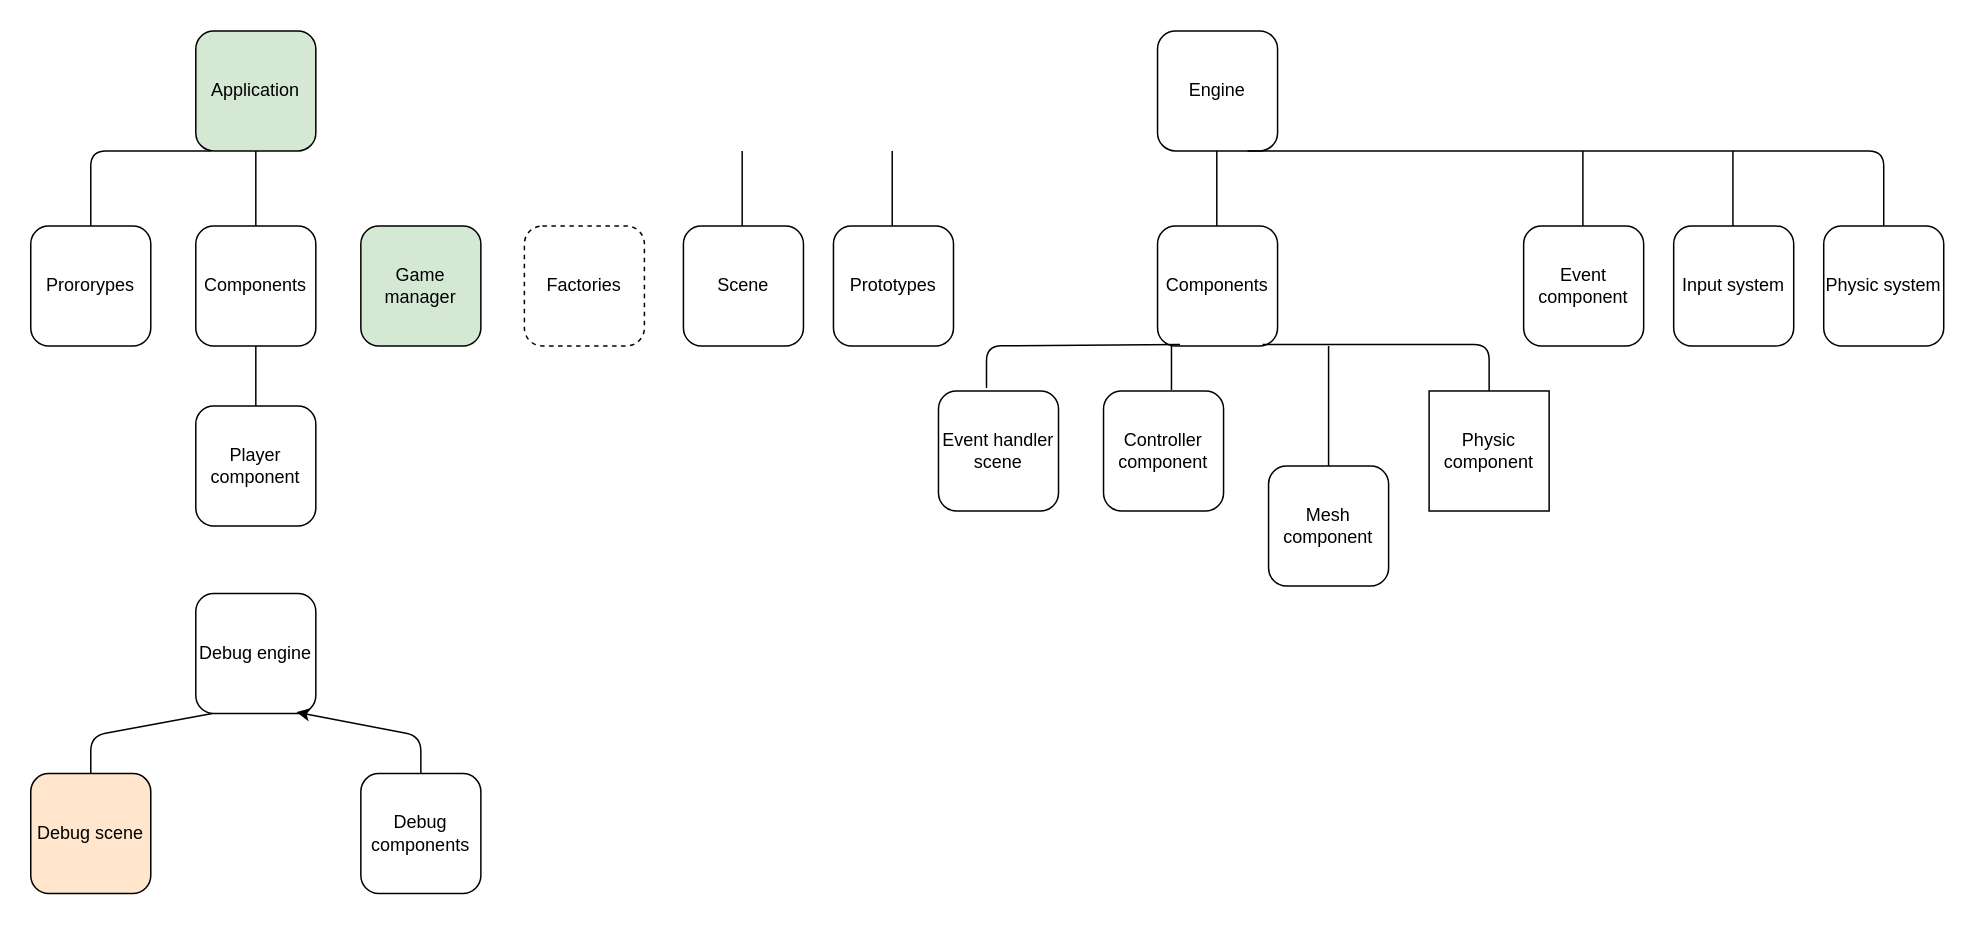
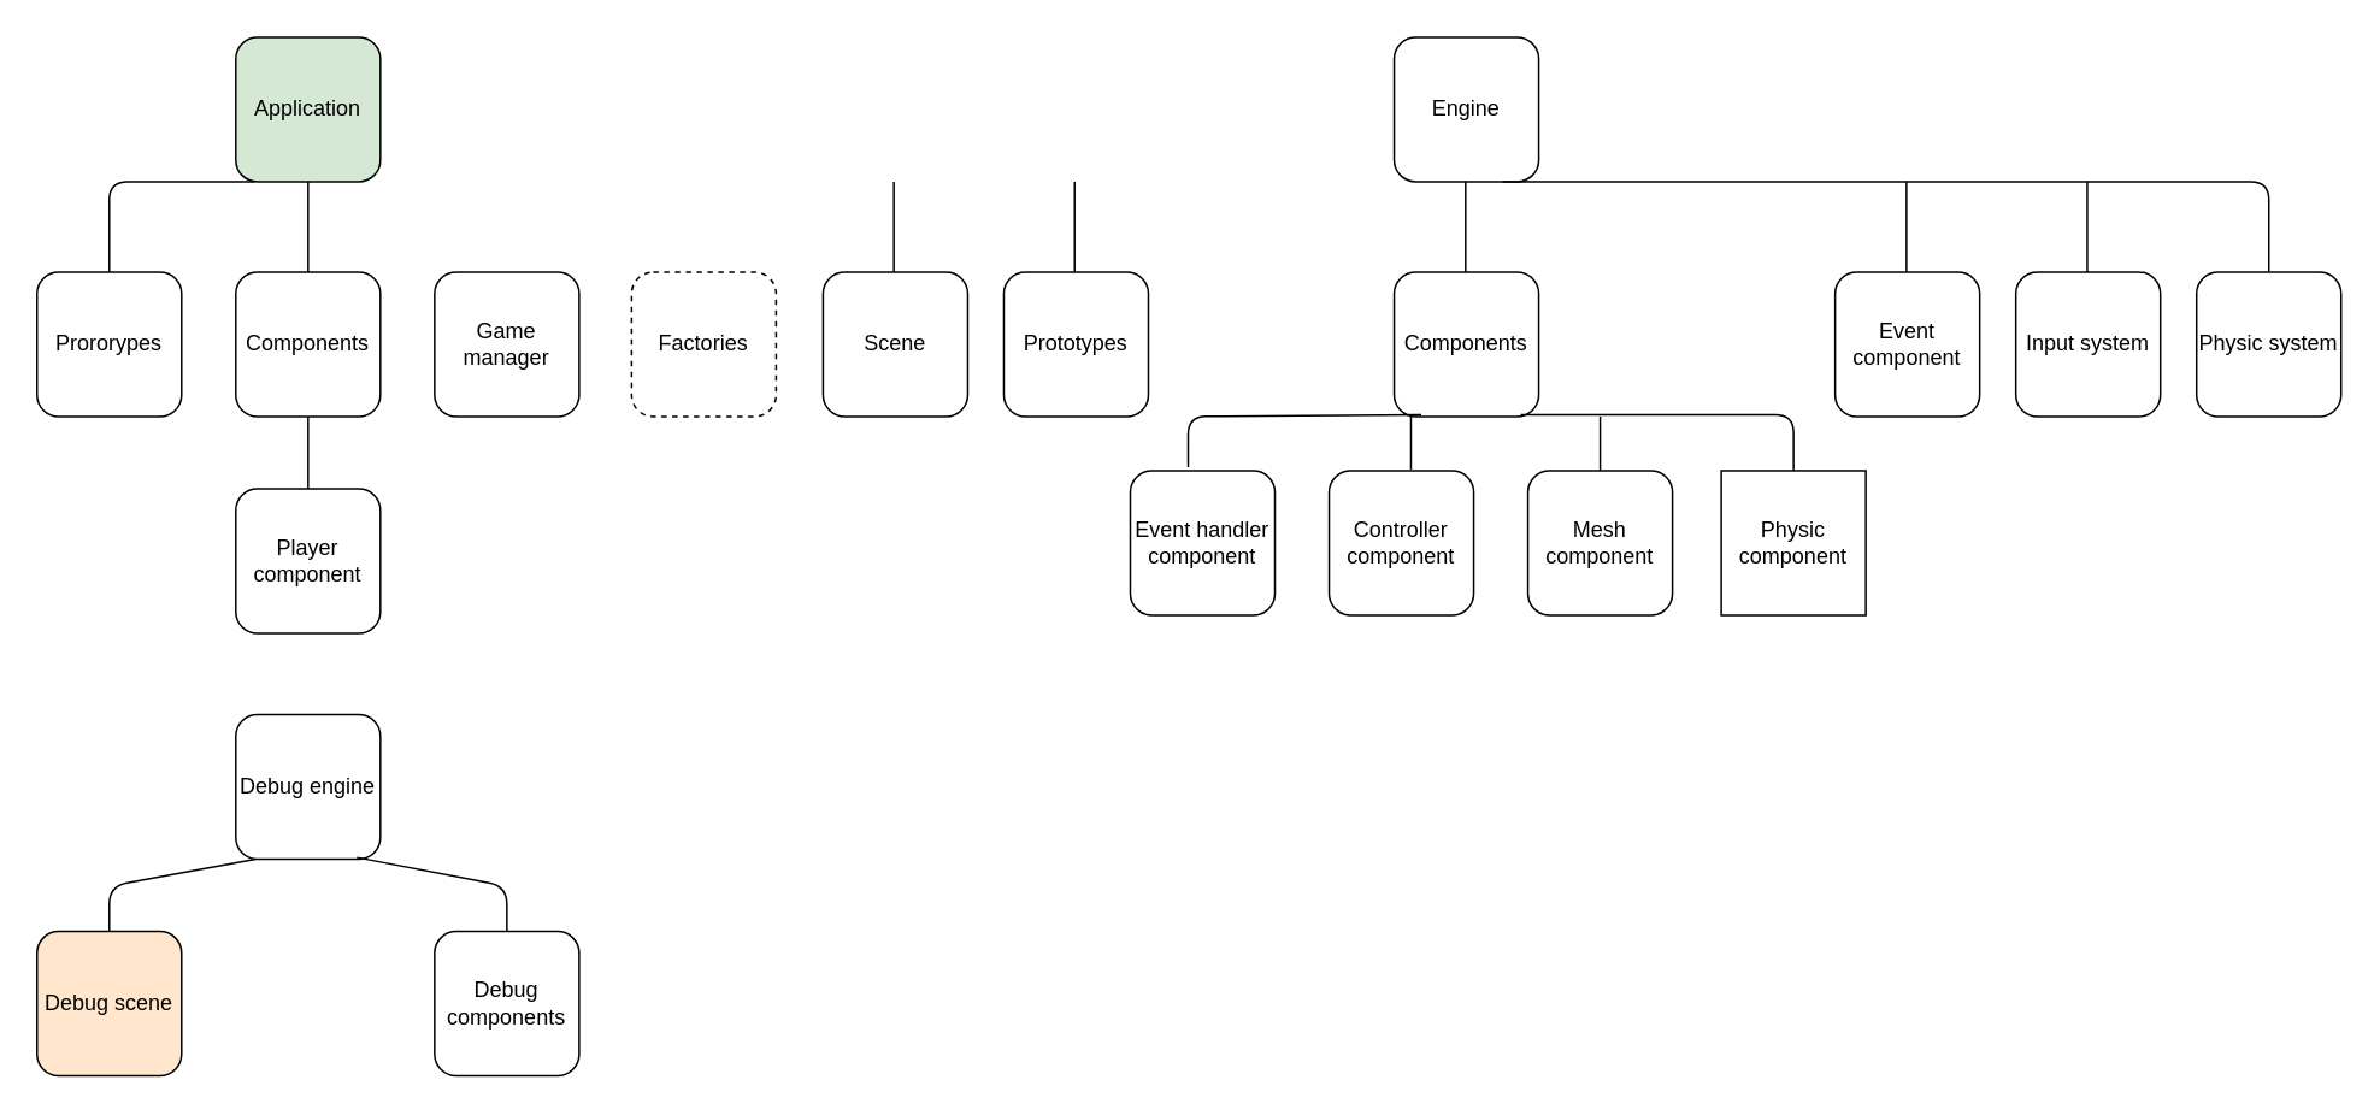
- <mxCell id="6" value="Game&lt;br&gt;manager" style="whiteSpace=wrap;html=1;aspect=fixed;rounded=1;fillColor=#d5e8d4;" vertex="1" parent="1"><mxGeometry x="240" y="150" width="80" height="80" as="geometry" /></mxCell>
+ <mxCell id="6" value="Game&lt;br&gt;manager" style="whiteSpace=wrap;html=1;aspect=fixed;rounded=1;" vertex="1" parent="1"><mxGeometry x="240" y="150" width="80" height="80" as="geometry" /></mxCell>
- <mxCell id="13" value="Event handler scene" style="whiteSpace=wrap;html=1;aspect=fixed;rounded=1;" vertex="1" parent="1"><mxGeometry x="625" y="260" width="80" height="80" as="geometry" /></mxCell>
+ <mxCell id="13" value="Event handler component" style="whiteSpace=wrap;html=1;aspect=fixed;rounded=1;" vertex="1" parent="1"><mxGeometry x="625" y="260" width="80" height="80" as="geometry" /></mxCell>
- <mxCell id="14" value="Mesh component" style="whiteSpace=wrap;html=1;aspect=fixed;rounded=1;" vertex="1" parent="1"><mxGeometry x="845" y="310" width="80" height="80" as="geometry" /></mxCell>
+ <mxCell id="14" value="Mesh component" style="whiteSpace=wrap;html=1;aspect=fixed;rounded=1;" vertex="1" parent="1"><mxGeometry x="845" y="260" width="80" height="80" as="geometry" /></mxCell>
- <mxCell id="36" value="" style="endArrow=classic;html=1;exitX=0.5;exitY=0;exitDx=0;exitDy=0;entryX=0.838;entryY=0.988;entryDx=0;entryDy=0;entryPerimeter=0;" edge="1" parent="1" source="33" target="32"><mxGeometry width="50" height="50" relative="1" as="geometry"><mxPoint x="230" y="530" as="sourcePoint" /><mxPoint x="230" y="480" as="targetPoint" /><Array as="points"><mxPoint x="280" y="490" /></Array></mxGeometry></mxCell>
+ <mxCell id="36" value="" style="endArrow=none;html=1;exitX=0.5;exitY=0;exitDx=0;exitDy=0;entryX=0.838;entryY=0.988;entryDx=0;entryDy=0;entryPerimeter=0;" edge="1" parent="1" source="33" target="32"><mxGeometry width="50" height="50" relative="1" as="geometry"><mxPoint x="230" y="530" as="sourcePoint" /><mxPoint x="230" y="480" as="targetPoint" /><Array as="points"><mxPoint x="280" y="490" /></Array></mxGeometry></mxCell>
